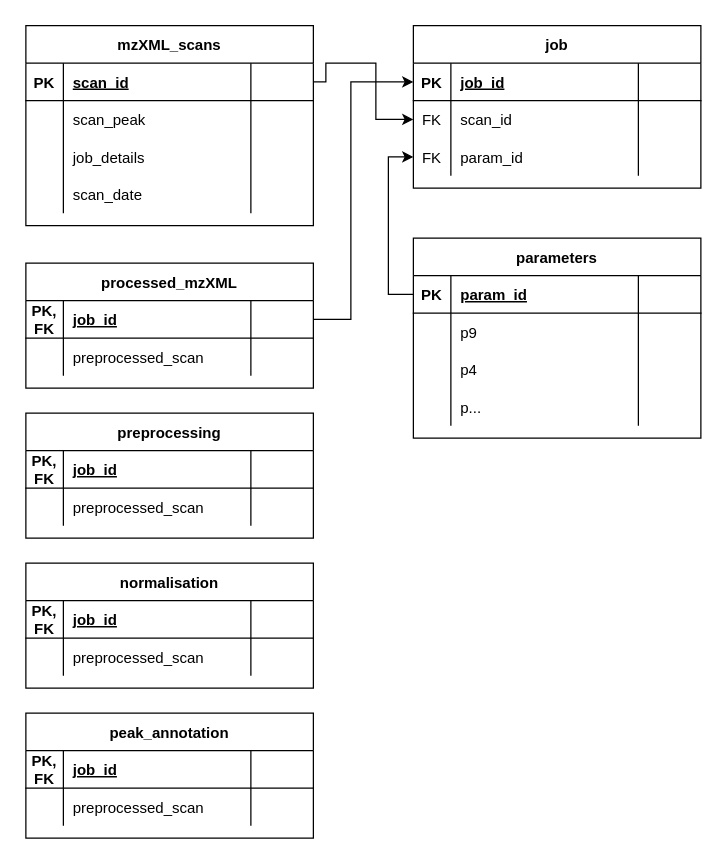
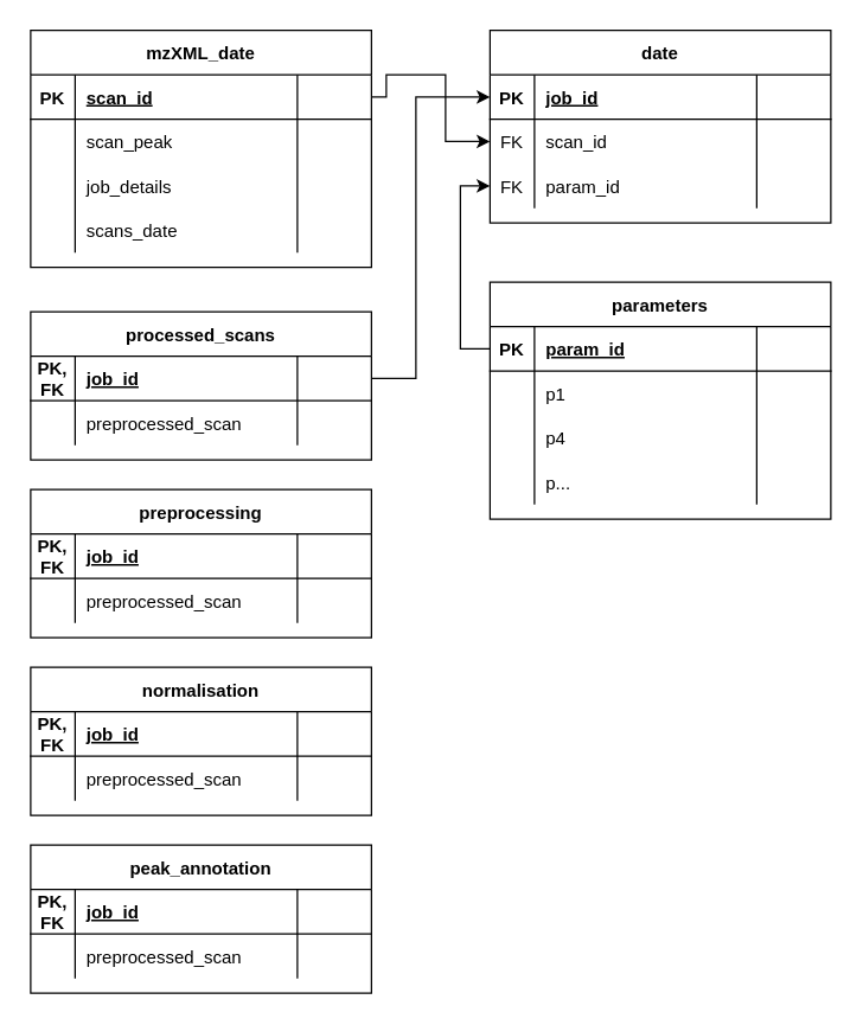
- <mxCell id="2" value="mzXML_scans" style="shape=table;startSize=30;container=1;collapsible=1;childLayout=tableLayout;fixedRows=1;rowLines=0;fontStyle=1;align=center;resizeLast=1;" vertex="1" parent="1"><mxGeometry x="20" y="20" width="230" height="160" as="geometry" /></mxCell>
+ <mxCell id="2" value="mzXML_date" style="shape=table;startSize=30;container=1;collapsible=1;childLayout=tableLayout;fixedRows=1;rowLines=0;fontStyle=1;align=center;resizeLast=1;" vertex="1" parent="1"><mxGeometry x="20" y="20" width="230" height="160" as="geometry" /></mxCell>
- <mxCell id="36" value="job" style="shape=table;startSize=30;container=1;collapsible=1;childLayout=tableLayout;fixedRows=1;rowLines=0;fontStyle=1;align=center;resizeLast=1;" vertex="1" parent="1"><mxGeometry x="330" y="20" width="230" height="130" as="geometry" /></mxCell>
+ <mxCell id="36" value="date" style="shape=table;startSize=30;container=1;collapsible=1;childLayout=tableLayout;fixedRows=1;rowLines=0;fontStyle=1;align=center;resizeLast=1;" vertex="1" parent="1"><mxGeometry x="330" y="20" width="230" height="130" as="geometry" /></mxCell>
- <mxCell id="17" value="scan_date" style="shape=partialRectangle;connectable=0;fillColor=none;top=0;left=0;bottom=0;right=0;align=left;spacingLeft=6;overflow=hidden;" vertex="1" parent="15"><mxGeometry x="30" width="150" height="30" as="geometry"><mxRectangle width="150" height="30" as="alternateBounds" /></mxGeometry></mxCell>
+ <mxCell id="17" value="scans_date" style="shape=partialRectangle;connectable=0;fillColor=none;top=0;left=0;bottom=0;right=0;align=left;spacingLeft=6;overflow=hidden;" vertex="1" parent="15"><mxGeometry x="30" width="150" height="30" as="geometry"><mxRectangle width="150" height="30" as="alternateBounds" /></mxGeometry></mxCell>
- <mxCell id="52" value="processed_mzXML" style="shape=table;startSize=30;container=1;collapsible=1;childLayout=tableLayout;fixedRows=1;rowLines=0;fontStyle=1;align=center;resizeLast=1;" vertex="1" parent="1"><mxGeometry x="20" y="210" width="230" height="100" as="geometry" /></mxCell>
+ <mxCell id="52" value="processed_scans" style="shape=table;startSize=30;container=1;collapsible=1;childLayout=tableLayout;fixedRows=1;rowLines=0;fontStyle=1;align=center;resizeLast=1;" vertex="1" parent="1"><mxGeometry x="20" y="210" width="230" height="100" as="geometry" /></mxCell>
- <mxCell id="26" value="p9" style="shape=partialRectangle;connectable=0;fillColor=none;top=0;left=0;bottom=0;right=0;align=left;spacingLeft=6;overflow=hidden;" vertex="1" parent="24"><mxGeometry x="30" width="150" height="30" as="geometry"><mxRectangle width="150" height="30" as="alternateBounds" /></mxGeometry></mxCell>
+ <mxCell id="26" value="p1" style="shape=partialRectangle;connectable=0;fillColor=none;top=0;left=0;bottom=0;right=0;align=left;spacingLeft=6;overflow=hidden;" vertex="1" parent="24"><mxGeometry x="30" width="150" height="30" as="geometry"><mxRectangle width="150" height="30" as="alternateBounds" /></mxGeometry></mxCell>
